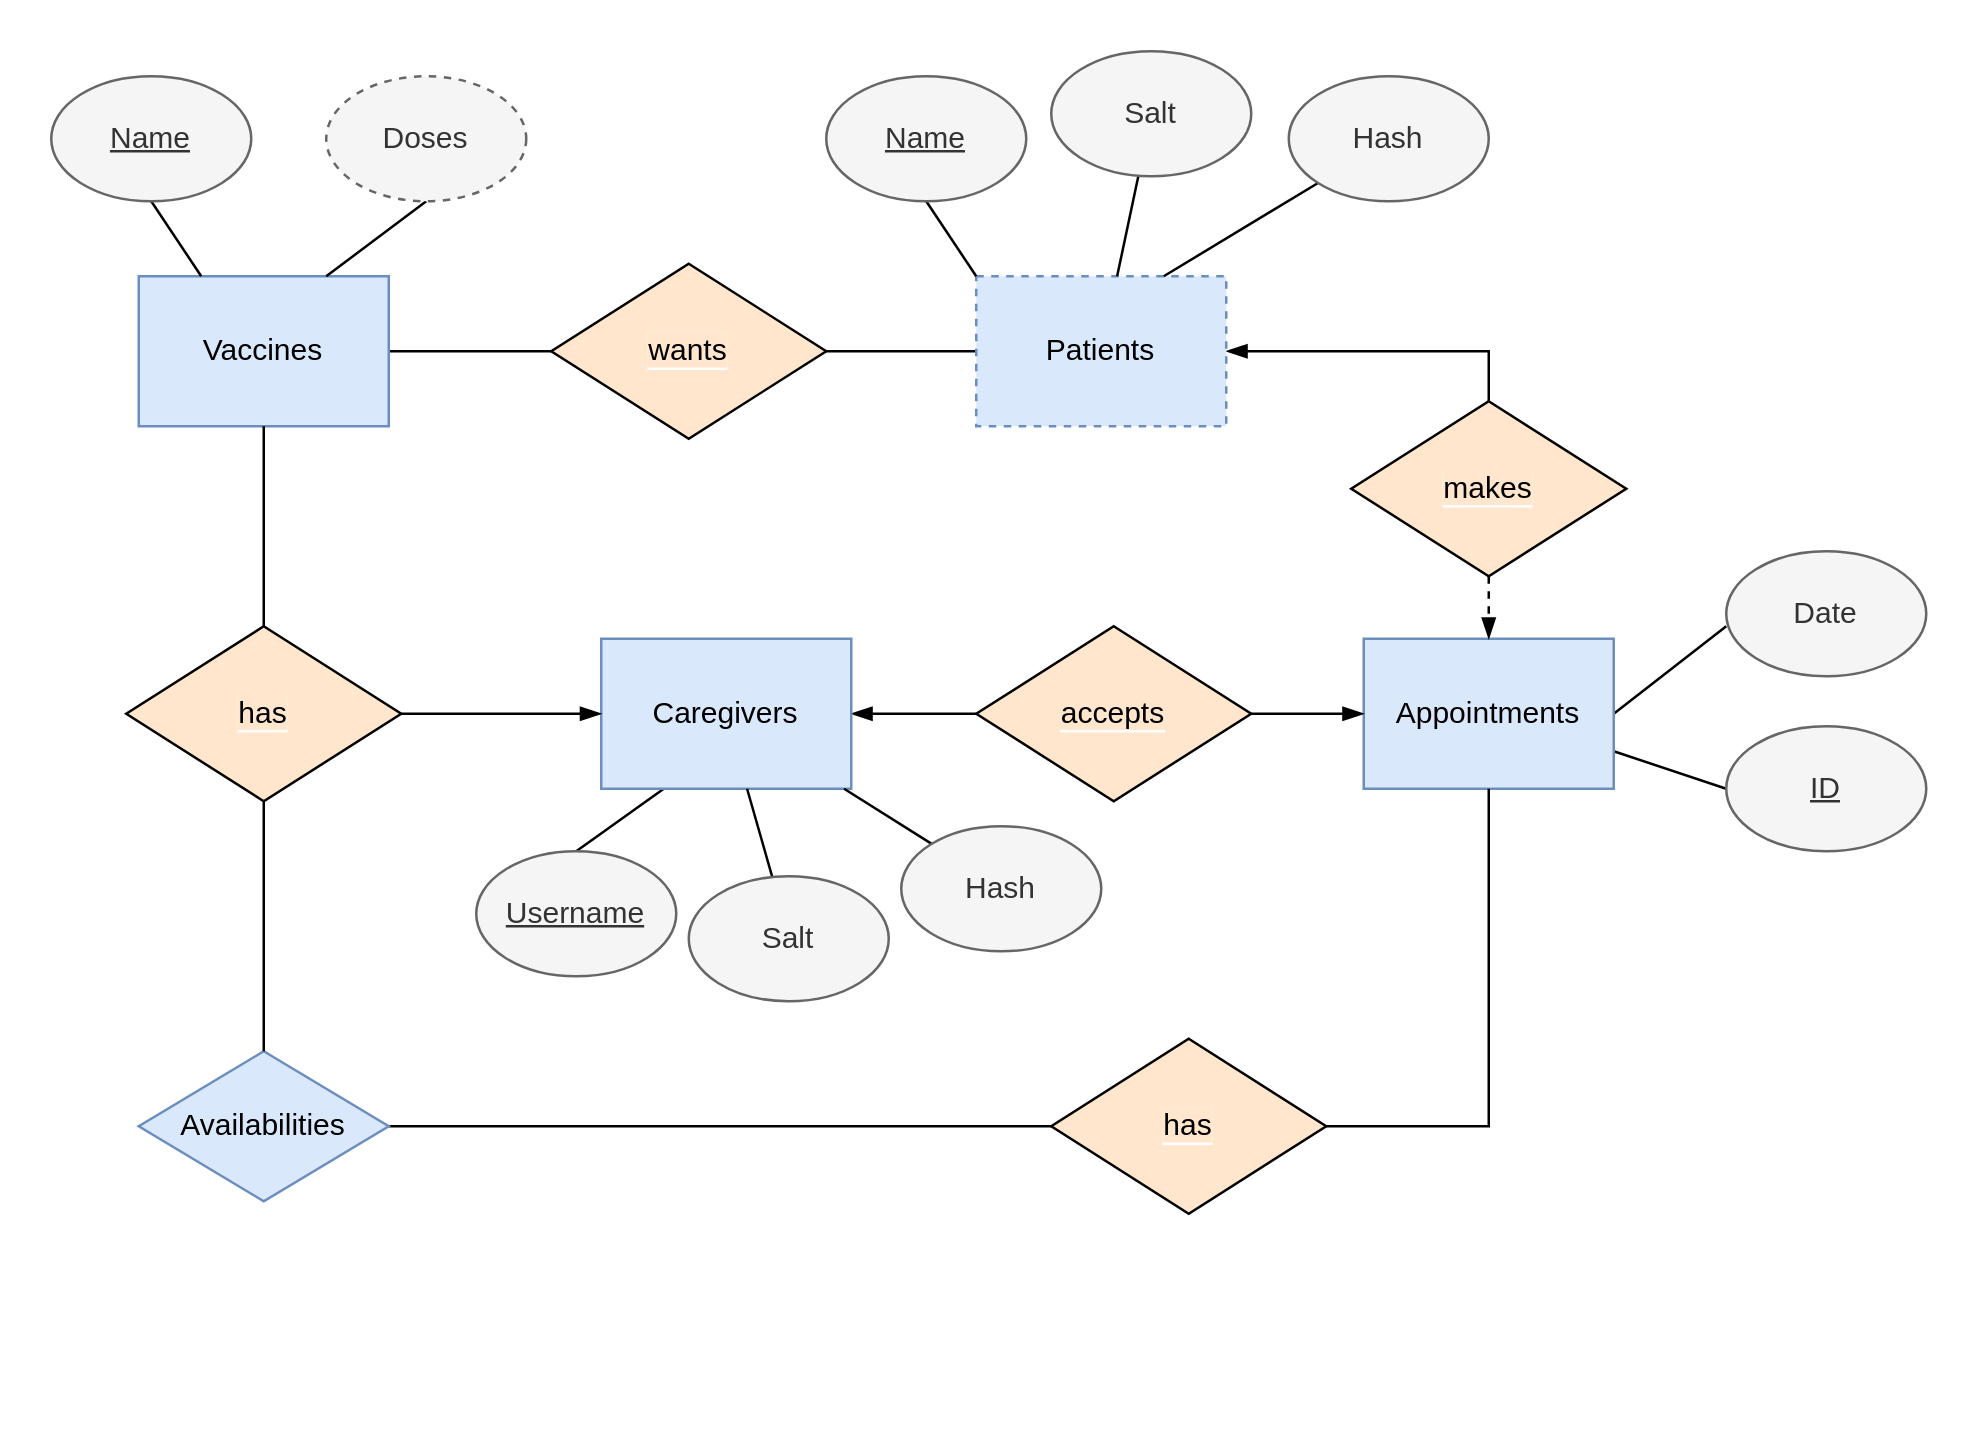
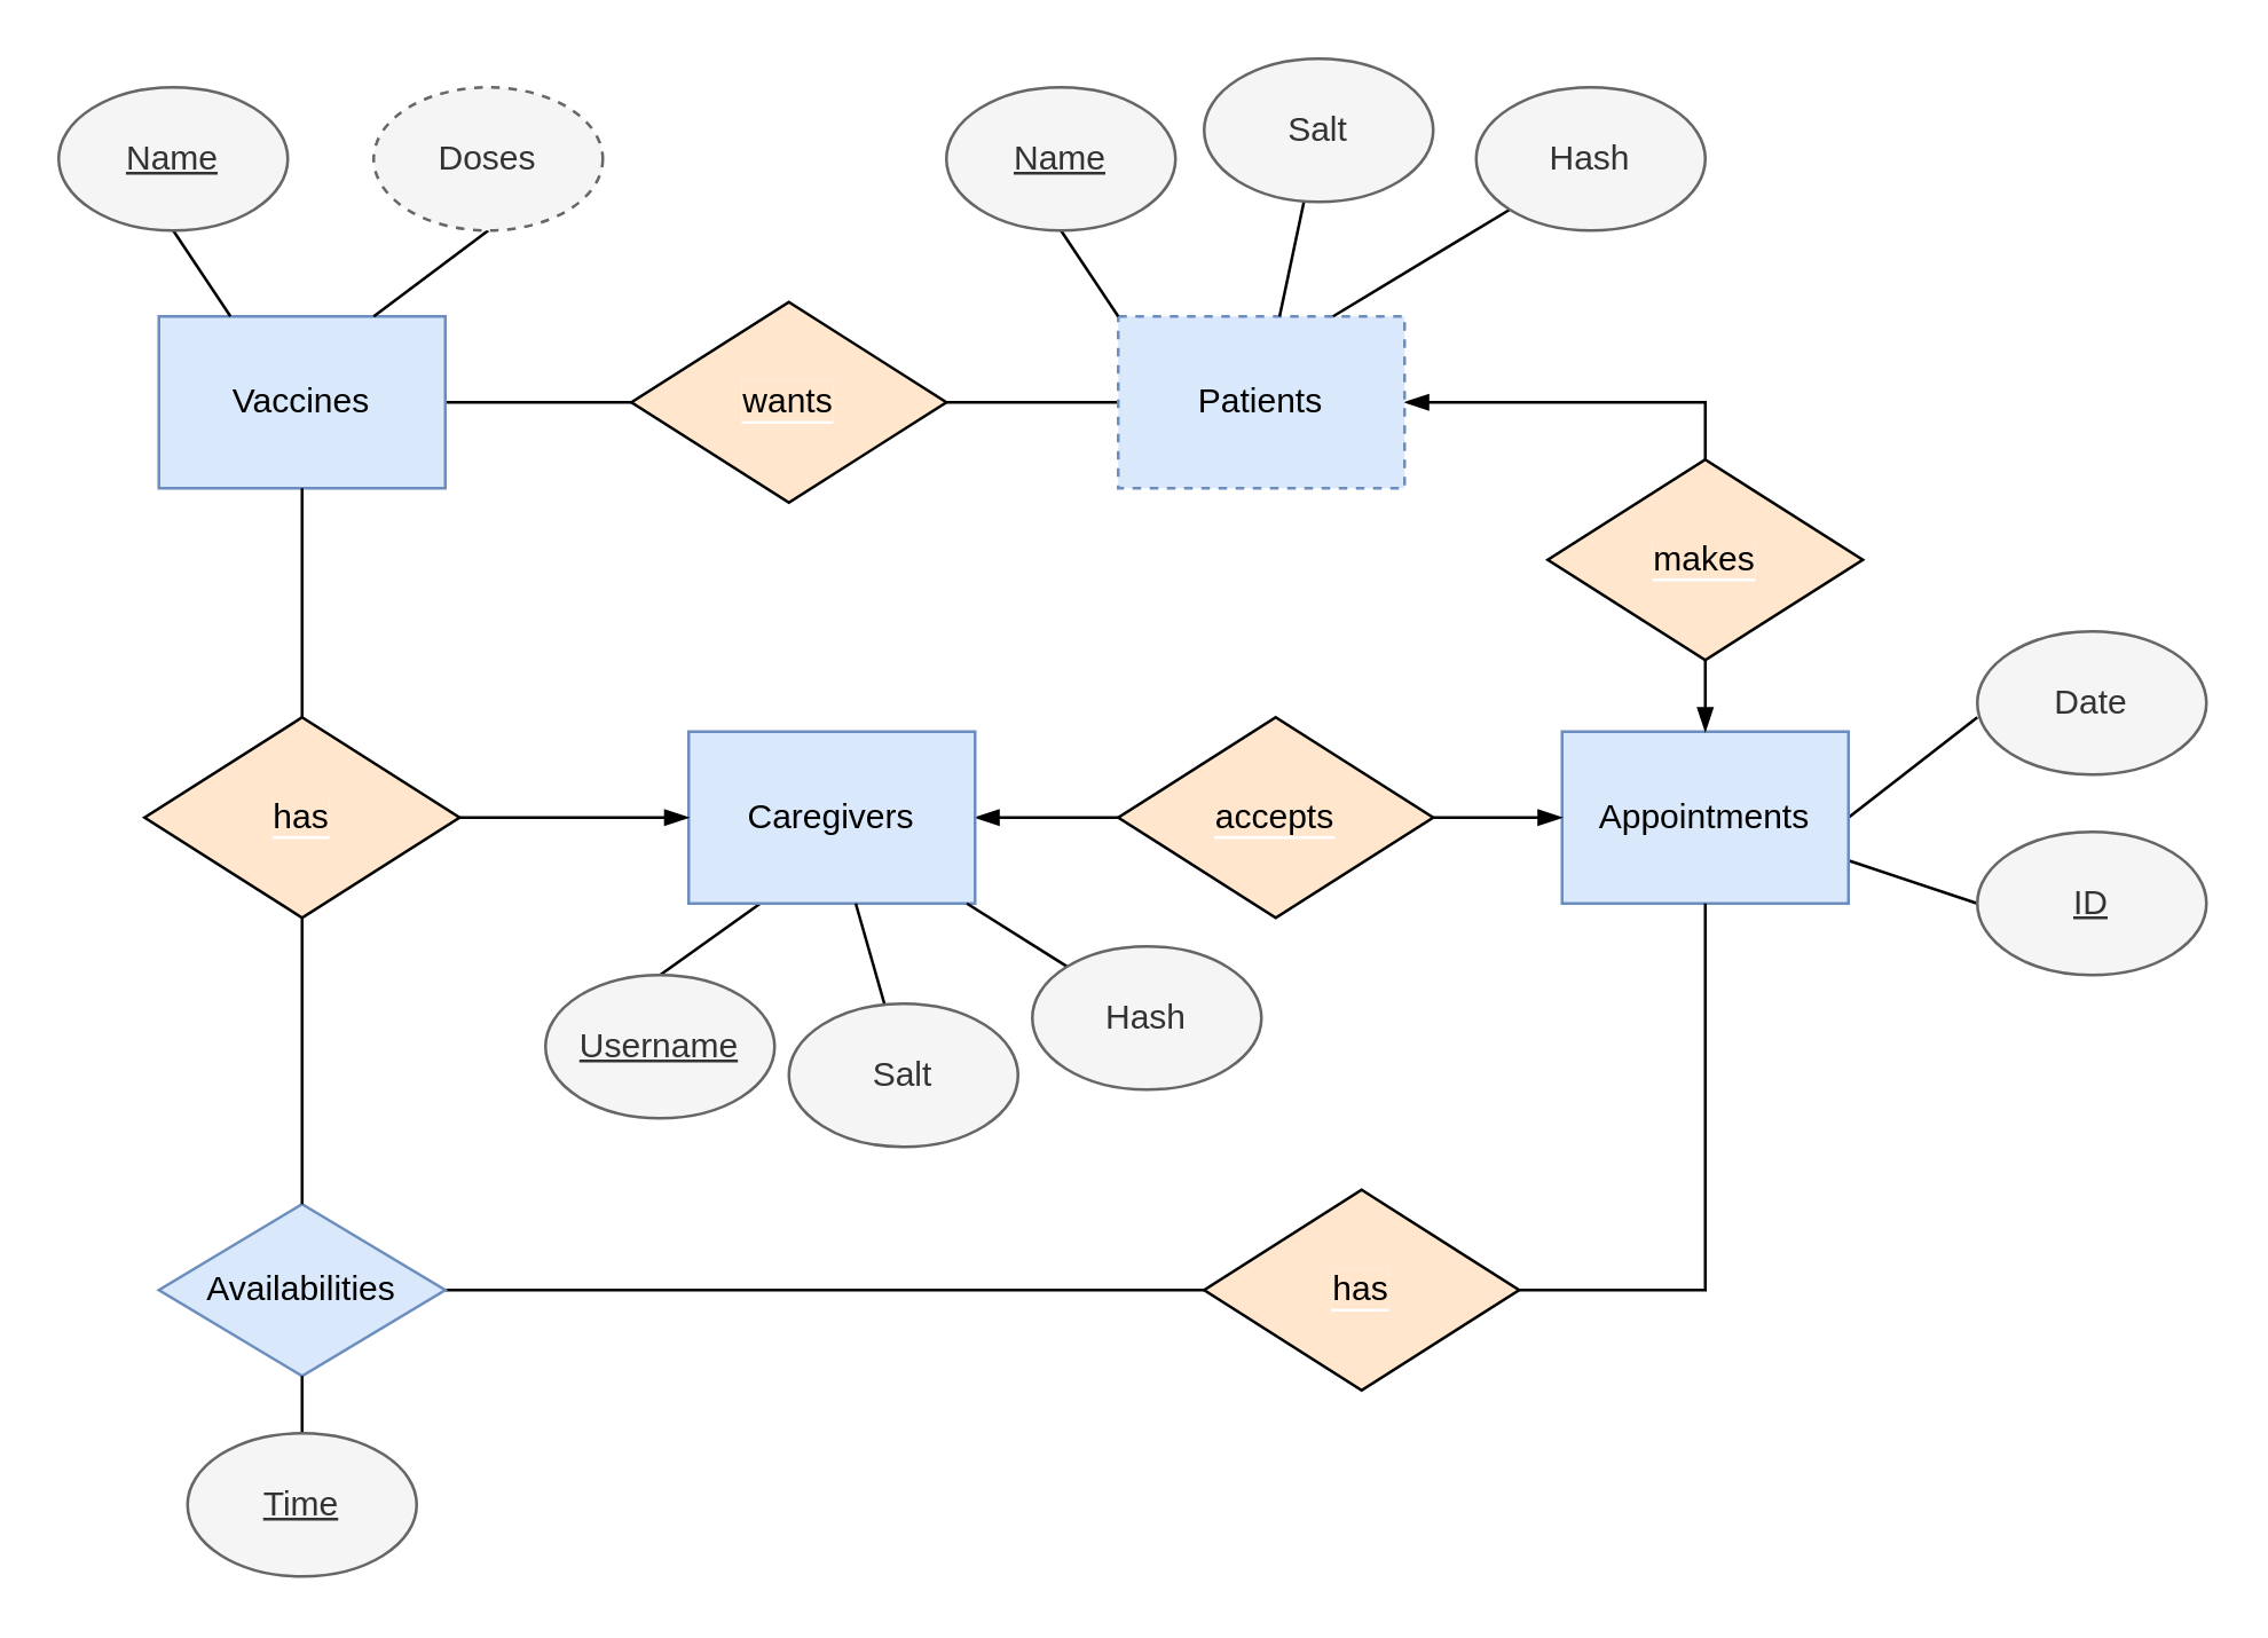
- <mxCell id="39" style="edgeStyle=none;rounded=0;orthogonalLoop=1;jettySize=auto;html=1;exitX=0.5;exitY=1;exitDx=0;exitDy=0;startArrow=none;startFill=0;endArrow=blockThin;endFill=1;dashed=1;" edge="1" parent="1" source="40" target="36"><mxGeometry relative="1" as="geometry" /></mxCell>
+ <mxCell id="39" style="edgeStyle=none;rounded=0;orthogonalLoop=1;jettySize=auto;html=1;exitX=0.5;exitY=1;exitDx=0;exitDy=0;startArrow=none;startFill=0;endArrow=blockThin;endFill=1;" edge="1" parent="1" source="40" target="36"><mxGeometry relative="1" as="geometry" /></mxCell>
+ <mxCell id="21" style="edgeStyle=none;rounded=0;orthogonalLoop=1;jettySize=auto;html=1;startArrow=none;startFill=0;endArrow=none;endFill=0;" edge="1" parent="1" source="22" target="20"><mxGeometry relative="1" as="geometry" /></mxCell>
+ <mxCell id="22" value="&lt;u&gt;Time&lt;/u&gt;" style="ellipse;whiteSpace=wrap;html=1;fillColor=#f5f5f5;fontColor=#333333;strokeColor=#666666;" vertex="1" parent="1"><mxGeometry x="65" y="500" width="80" height="50" as="geometry" /></mxCell>
